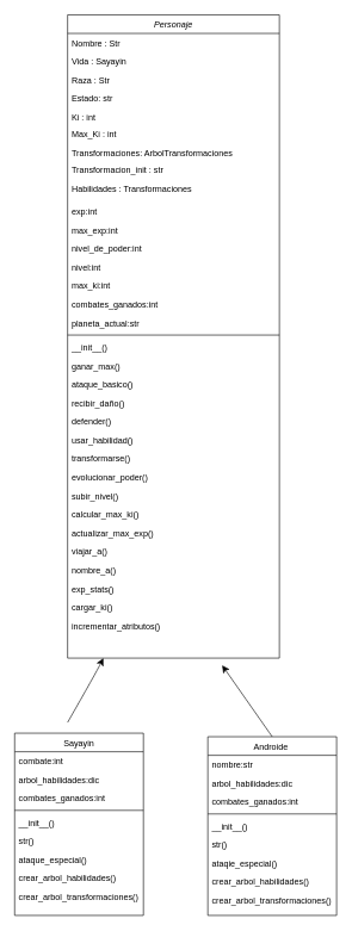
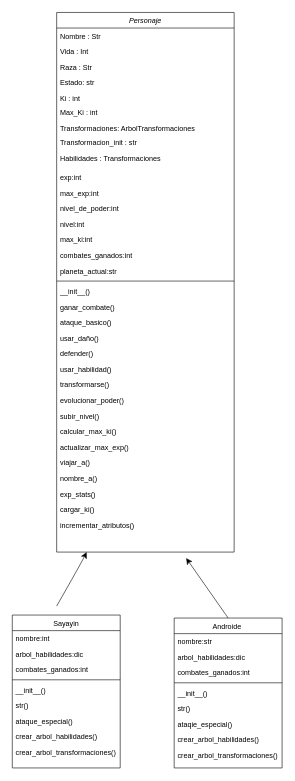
- <mxCell id="4" value="Vida : Sayayin" style="text;align=left;verticalAlign=top;spacingLeft=4;spacingRight=4;overflow=hidden;rotatable=0;points=[[0,0.5],[1,0.5]];portConstraint=eastwest;" parent="2" vertex="1"><mxGeometry y="52" width="296" height="26" as="geometry" /></mxCell>
+ <mxCell id="4" value="Vida : Int" style="text;align=left;verticalAlign=top;spacingLeft=4;spacingRight=4;overflow=hidden;rotatable=0;points=[[0,0.5],[1,0.5]];portConstraint=eastwest;" parent="2" vertex="1"><mxGeometry y="52" width="296" height="26" as="geometry" /></mxCell>
- <mxCell id="21" value="ganar_max()" style="text;align=left;verticalAlign=top;spacingLeft=4;spacingRight=4;overflow=hidden;rotatable=0;points=[[0,0.5],[1,0.5]];portConstraint=eastwest;rounded=0;shadow=0;html=0;" vertex="1" parent="2"><mxGeometry y="478" width="296" height="26" as="geometry" /></mxCell>
+ <mxCell id="21" value="ganar_combate()" style="text;align=left;verticalAlign=top;spacingLeft=4;spacingRight=4;overflow=hidden;rotatable=0;points=[[0,0.5],[1,0.5]];portConstraint=eastwest;rounded=0;shadow=0;html=0;" vertex="1" parent="2"><mxGeometry y="478" width="296" height="26" as="geometry" /></mxCell>
- <mxCell id="23" value="recibir_daño()" style="text;align=left;verticalAlign=top;spacingLeft=4;spacingRight=4;overflow=hidden;rotatable=0;points=[[0,0.5],[1,0.5]];portConstraint=eastwest;rounded=0;shadow=0;html=0;" vertex="1" parent="2"><mxGeometry y="530" width="296" height="26" as="geometry" /></mxCell>
+ <mxCell id="23" value="usar_daño()" style="text;align=left;verticalAlign=top;spacingLeft=4;spacingRight=4;overflow=hidden;rotatable=0;points=[[0,0.5],[1,0.5]];portConstraint=eastwest;rounded=0;shadow=0;html=0;" vertex="1" parent="2"><mxGeometry y="530" width="296" height="26" as="geometry" /></mxCell>
- <mxCell id="38" value="combate:int" style="text;align=left;verticalAlign=top;spacingLeft=4;spacingRight=4;overflow=hidden;rotatable=0;points=[[0,0.5],[1,0.5]];portConstraint=eastwest;" parent="37" vertex="1"><mxGeometry y="26" width="180" height="26" as="geometry" /></mxCell>
+ <mxCell id="38" value="nombre:int" style="text;align=left;verticalAlign=top;spacingLeft=4;spacingRight=4;overflow=hidden;rotatable=0;points=[[0,0.5],[1,0.5]];portConstraint=eastwest;" parent="37" vertex="1"><mxGeometry y="26" width="180" height="26" as="geometry" /></mxCell>
